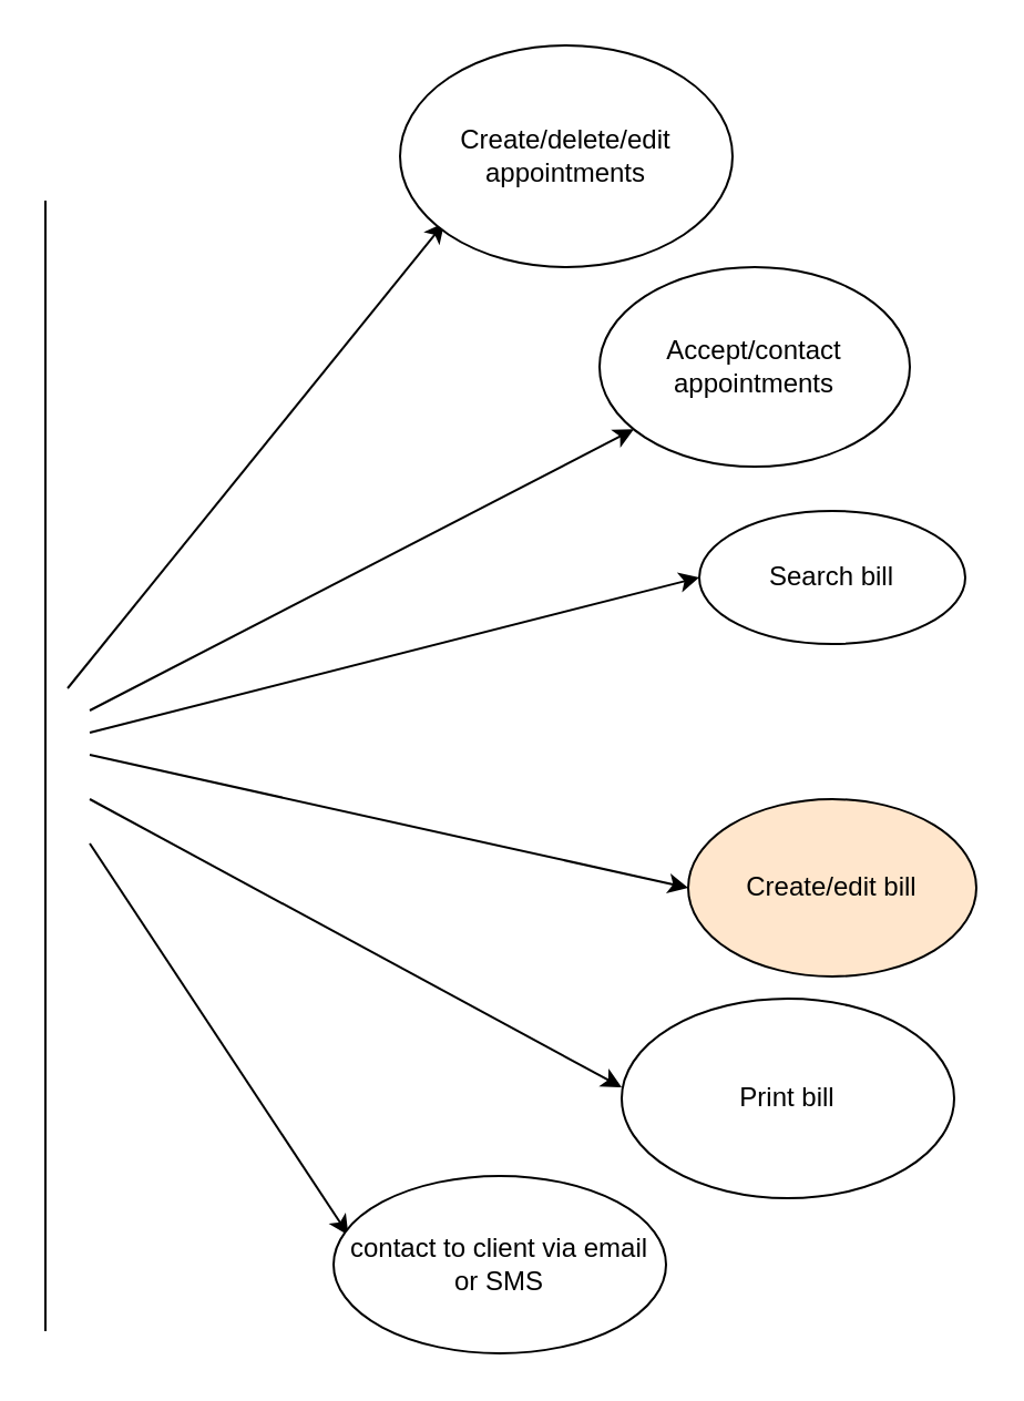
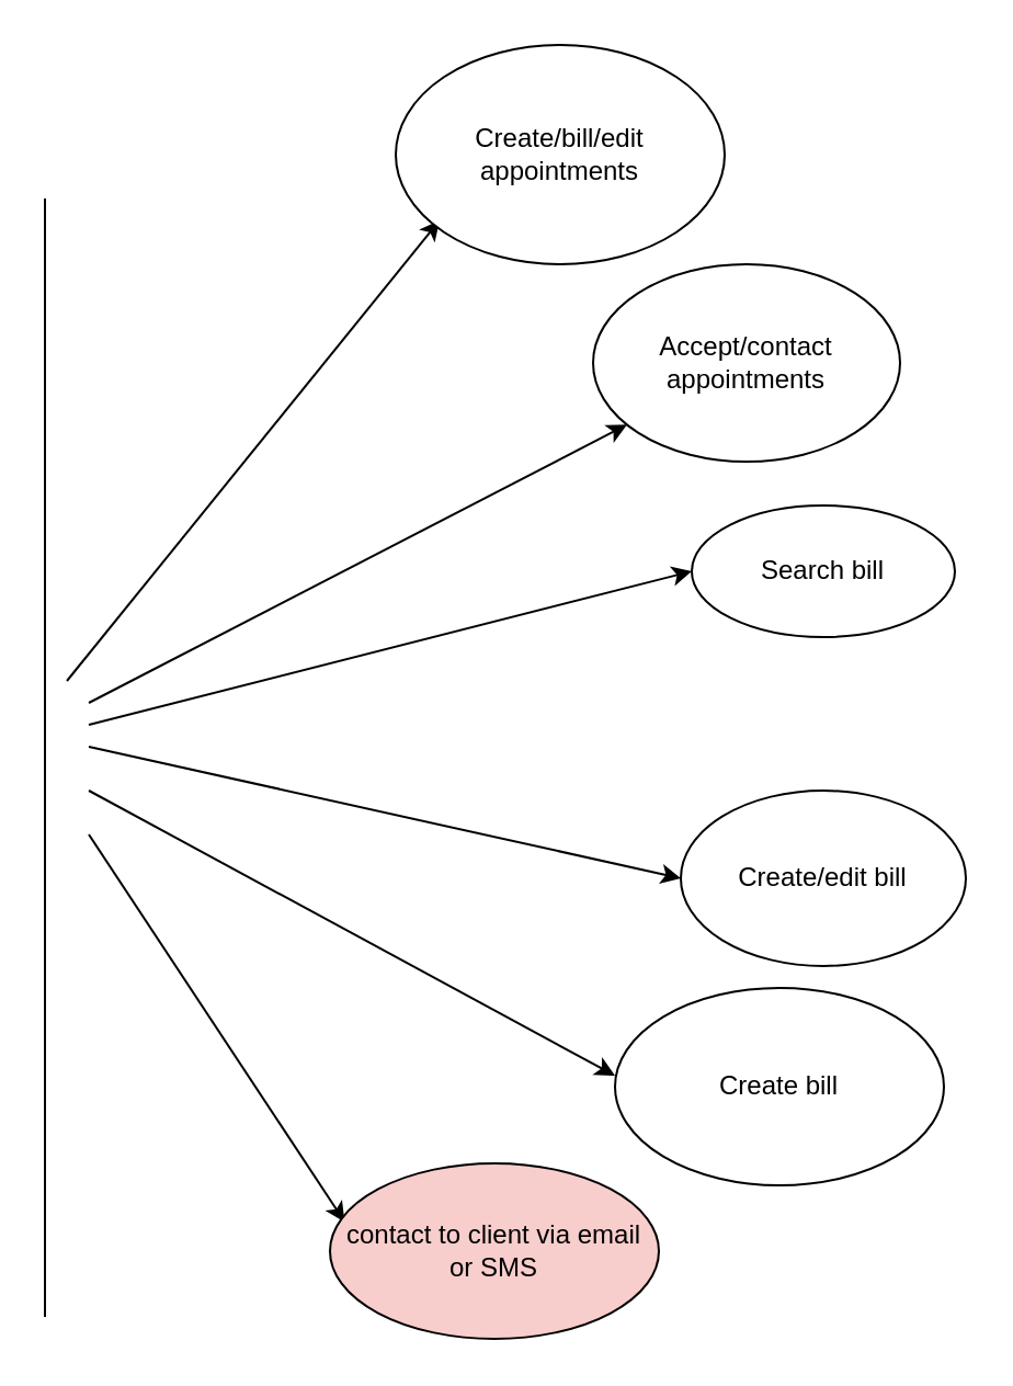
- <mxCell id="9" value="Create/delete/edit appointments" style="ellipse;whiteSpace=wrap;html=1;" parent="1" vertex="1"><mxGeometry x="180" width="150" height="100" as="geometry" y="20" /></mxCell>
+ <mxCell id="9" value="Create/bill/edit appointments" style="ellipse;whiteSpace=wrap;html=1;" parent="1" vertex="1"><mxGeometry x="180" width="150" height="100" as="geometry" y="20" /></mxCell>
- <mxCell id="11" value="Create/edit bill" style="ellipse;whiteSpace=wrap;html=1;fillColor=#ffe6cc;" parent="1" vertex="1"><mxGeometry x="310" y="360" width="130" height="80" as="geometry" /></mxCell>
+ <mxCell id="11" value="Create/edit bill" style="ellipse;whiteSpace=wrap;html=1;" parent="1" vertex="1"><mxGeometry x="310" y="360" width="130" height="80" as="geometry" /></mxCell>
- <mxCell id="10" value="Print bill" style="ellipse;whiteSpace=wrap;html=1;" parent="1" vertex="1"><mxGeometry x="280" y="450" width="150" height="90" as="geometry" /></mxCell>
+ <mxCell id="10" value="Create bill" style="ellipse;whiteSpace=wrap;html=1;" parent="1" vertex="1"><mxGeometry x="280" y="450" width="150" height="90" as="geometry" /></mxCell>
- <mxCell id="12" value="contact to client via email or SMS" style="ellipse;whiteSpace=wrap;html=1;" parent="1" vertex="1"><mxGeometry x="150" y="530" width="150" height="80" as="geometry" /></mxCell>
+ <mxCell id="12" value="contact to client via email or SMS" style="ellipse;whiteSpace=wrap;html=1;fillColor=#f8cecc;" parent="1" vertex="1"><mxGeometry x="150" y="530" width="150" height="80" as="geometry" /></mxCell>
